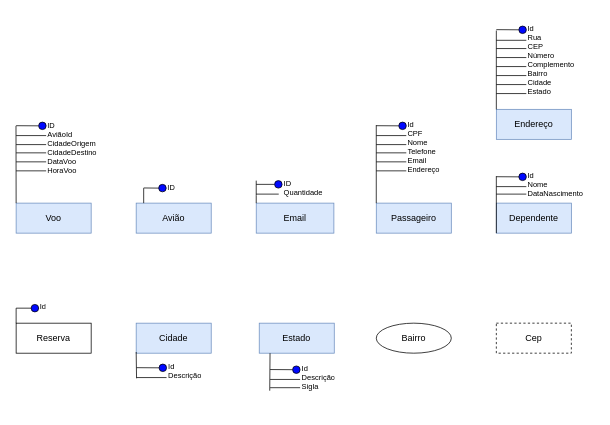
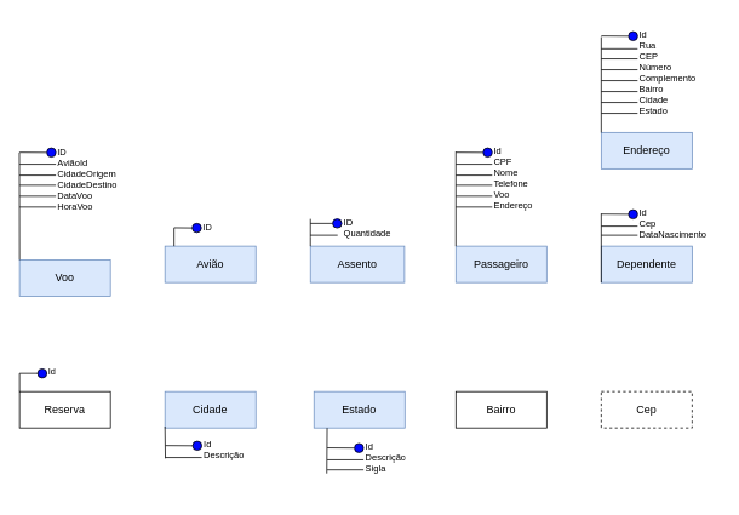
- <mxCell id="39" value="&lt;span style=&quot;white-space: pre;&quot;&gt;Id&lt;br/&gt;CPF&lt;/span&gt;&lt;br&gt;&lt;span style=&quot;white-space: pre;&quot;&gt;Nome&lt;/span&gt;&lt;br&gt;&lt;span style=&quot;white-space: pre;&quot;&gt;Telefone&lt;/span&gt;&lt;br&gt;&lt;span style=&quot;white-space: pre;&quot;&gt;Email&lt;/span&gt;&lt;br&gt;&lt;span style=&quot;white-space: pre;&quot;&gt;Endereço&lt;/span&gt;" style="text;strokeColor=none;fillColor=none;html=1;whiteSpace=wrap;verticalAlign=middle;overflow=hidden;fontSize=10;align=left;" vertex="1" parent="1"><mxGeometry x="541" y="150" width="90" height="89" as="geometry" /></mxCell>
+ <mxCell id="39" value="&lt;span style=&quot;white-space: pre;&quot;&gt;Id&lt;br/&gt;CPF&lt;/span&gt;&lt;br&gt;&lt;span style=&quot;white-space: pre;&quot;&gt;Nome&lt;/span&gt;&lt;br&gt;&lt;span style=&quot;white-space: pre;&quot;&gt;Telefone&lt;/span&gt;&lt;br&gt;&lt;span style=&quot;white-space: pre;&quot;&gt;Voo&lt;/span&gt;&lt;br&gt;&lt;span style=&quot;white-space: pre;&quot;&gt;Endereço&lt;/span&gt;" style="text;strokeColor=none;fillColor=none;html=1;whiteSpace=wrap;verticalAlign=middle;overflow=hidden;fontSize=10;align=left;" vertex="1" parent="1"><mxGeometry x="541" y="150" width="90" height="89" as="geometry" /></mxCell>
- <mxCell id="57" value="Id&lt;br&gt;Nome&lt;br&gt;&lt;span style=&quot;white-space: pre;&quot;&gt;DataNascimento&lt;br&gt;&lt;/span&gt;" style="text;strokeColor=none;fillColor=none;html=1;whiteSpace=wrap;verticalAlign=middle;overflow=hidden;fontSize=10;align=left;" vertex="1" parent="1"><mxGeometry x="701" y="200.5" width="80" height="89" as="geometry" /></mxCell>
+ <mxCell id="57" value="Id&lt;br&gt;Cep&lt;br&gt;&lt;span style=&quot;white-space: pre;&quot;&gt;DataNascimento&lt;br&gt;&lt;/span&gt;" style="text;strokeColor=none;fillColor=none;html=1;whiteSpace=wrap;verticalAlign=middle;overflow=hidden;fontSize=10;align=left;" vertex="1" parent="1"><mxGeometry x="701" y="200.5" width="80" height="89" as="geometry" /></mxCell>
- <mxCell id="4" value="Voo" style="whiteSpace=wrap;html=1;align=center;fillColor=#dae8fc;strokeColor=#6c8ebf;" parent="1" vertex="1"><mxGeometry x="21" y="270" width="100" height="40" as="geometry" /></mxCell>
+ <mxCell id="4" value="Voo" style="whiteSpace=wrap;html=1;align=center;fillColor=#dae8fc;strokeColor=#6c8ebf;" parent="1" vertex="1"><mxGeometry x="21" y="285" width="100" height="40" as="geometry" /></mxCell>
- <mxCell id="5" value="Email" style="whiteSpace=wrap;html=1;align=center;fillStyle=solid;fillColor=#dae8fc;strokeColor=#6c8ebf;" parent="1" vertex="1"><mxGeometry x="341" y="270" width="103.5" height="40" as="geometry" /></mxCell>
+ <mxCell id="5" value="Assento" style="whiteSpace=wrap;html=1;align=center;fillStyle=solid;fillColor=#dae8fc;strokeColor=#6c8ebf;" parent="1" vertex="1"><mxGeometry x="341" y="270" width="103.5" height="40" as="geometry" /></mxCell>
- <mxCell id="12" value="Bairro" style="ellipse;whiteSpace=wrap;html=1;align=center;" parent="1" vertex="1"><mxGeometry x="501" y="430" width="100" height="40" as="geometry" /></mxCell>
+ <mxCell id="12" value="Bairro" style="whiteSpace=wrap;html=1;align=center;" parent="1" vertex="1"><mxGeometry x="501" y="430" width="100" height="40" as="geometry" /></mxCell>
